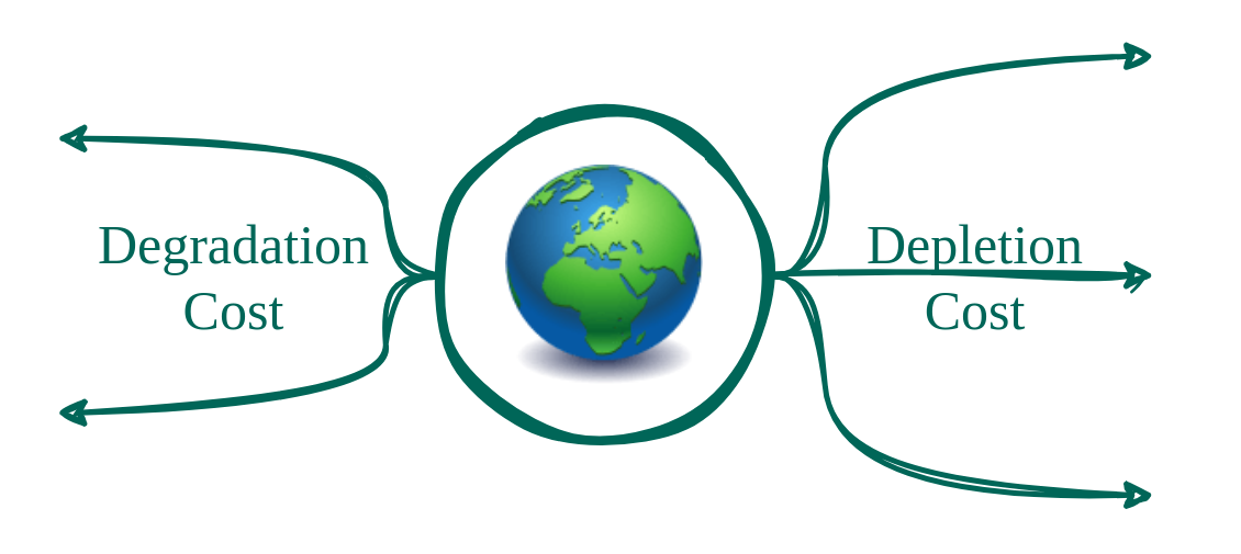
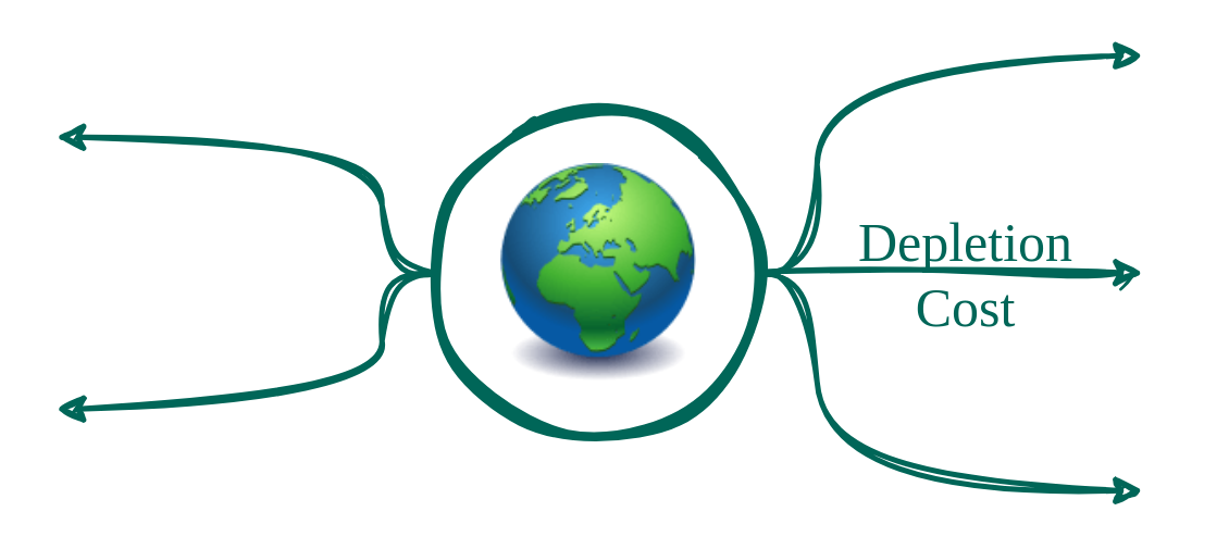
- <mxCell id="10" value="Degradation&lt;br&gt;Cost" style="text;html=1;strokeColor=none;fillColor=none;align=center;verticalAlign=middle;whiteSpace=wrap;rounded=0;fontSize=20;fontFamily=Architects Daughter;fontColor=#006658;" vertex="1" parent="1"><mxGeometry x="30" y="80" width="110" height="40" as="geometry" /></mxCell>
